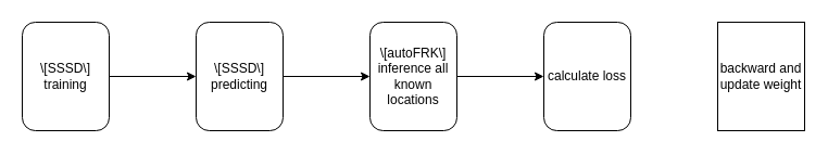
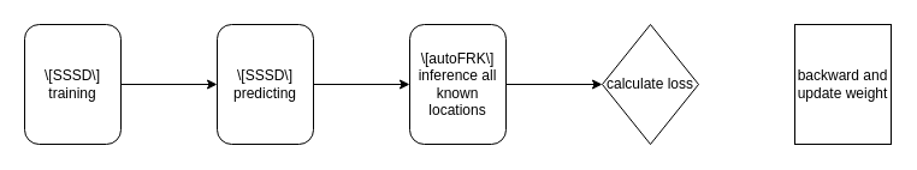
- <mxCell id="6" value="calculate loss" style="rounded=1;whiteSpace=wrap;html=1;" parent="1" vertex="1"><mxGeometry x="500" y="20" width="80" height="100" as="geometry" /></mxCell>
+ <mxCell id="6" value="calculate loss" style="rhombus;whiteSpace=wrap;html=1;" parent="1" vertex="1"><mxGeometry x="500" y="20" width="80" height="100" as="geometry" /></mxCell>
